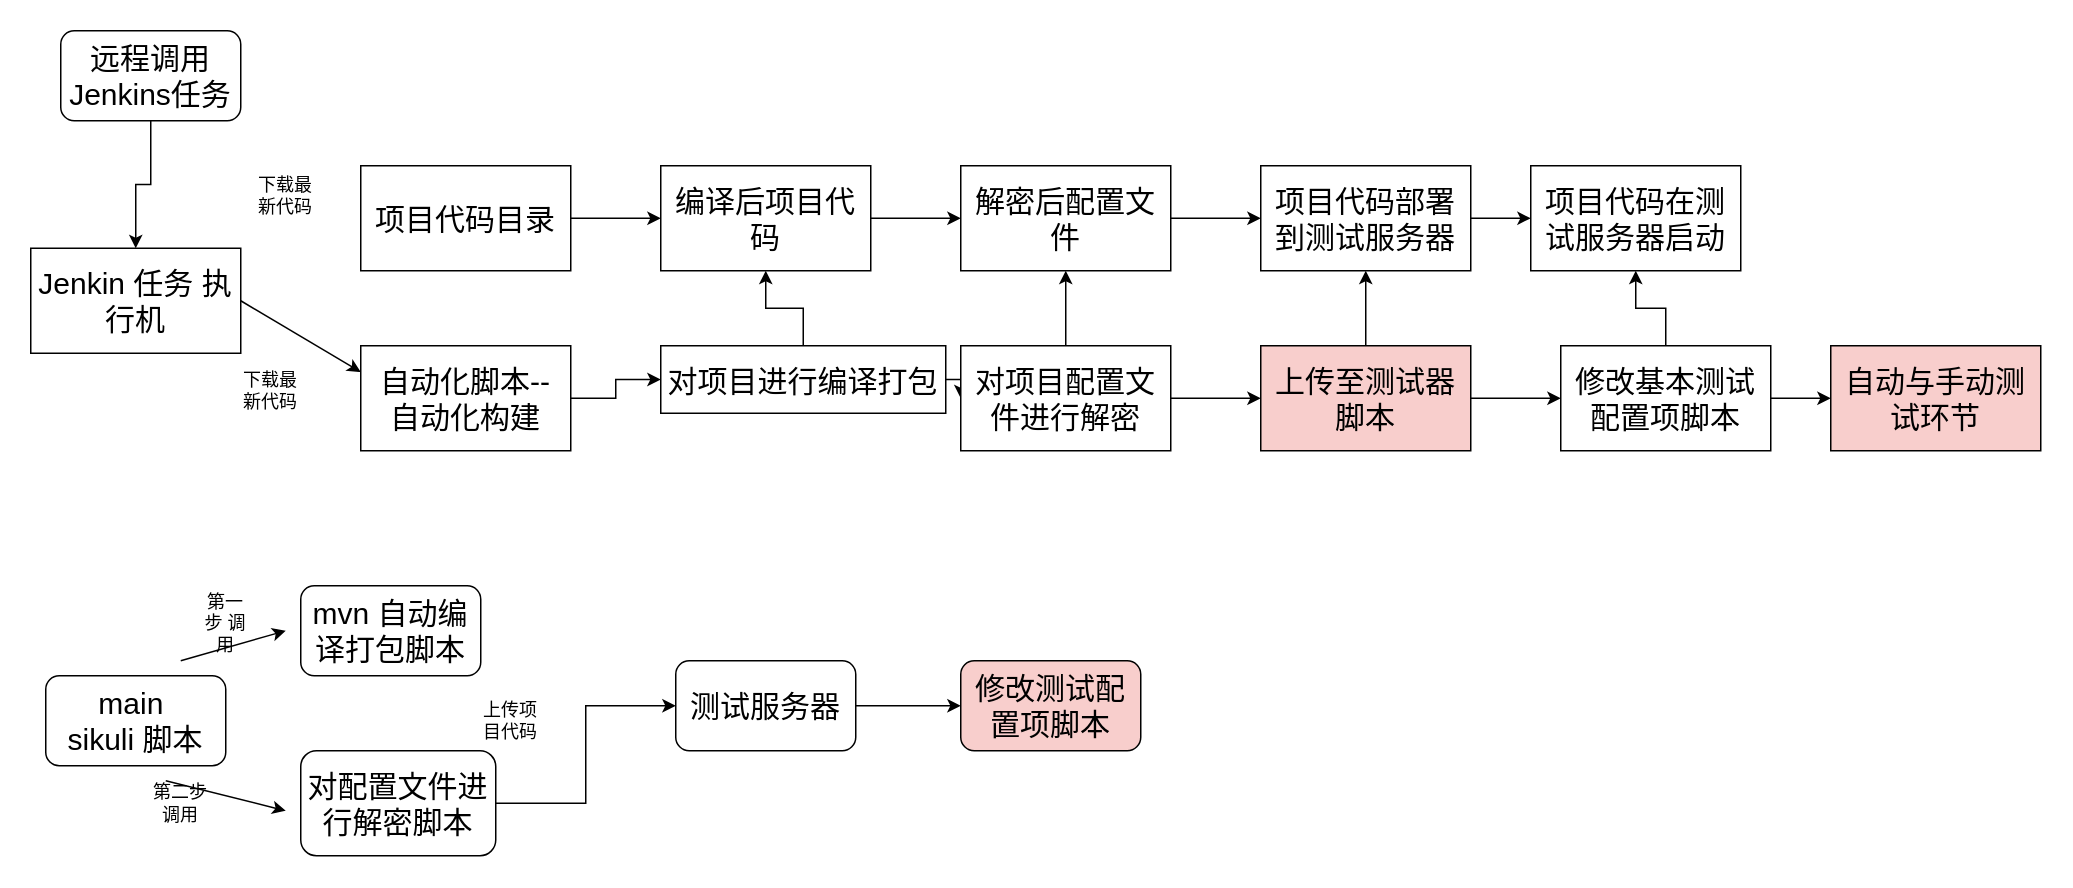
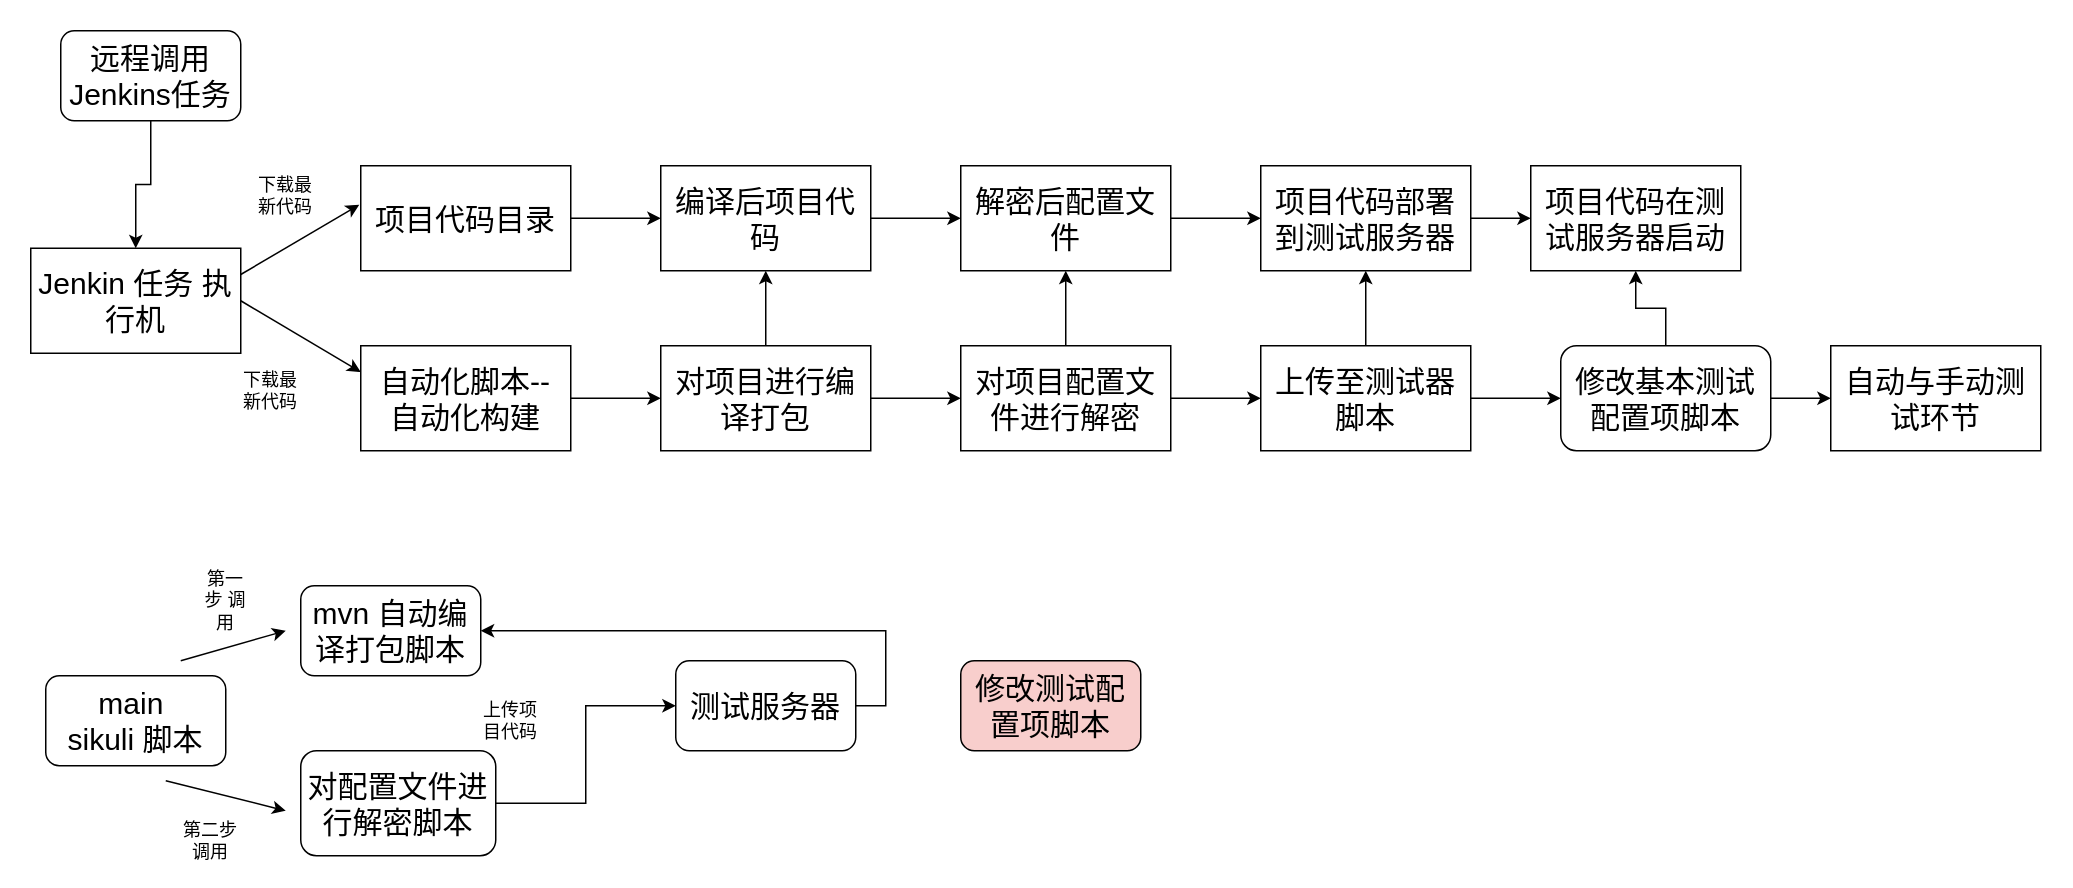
+ <mxCell id="7" value="" style="endArrow=classic;html=1;entryX=-0.007;entryY=0.371;entryDx=0;entryDy=0;entryPerimeter=0;exitX=1;exitY=0.25;exitDx=0;exitDy=0;" edge="1" parent="1" source="2" target="4"><mxGeometry width="50" height="50" relative="1" as="geometry"><mxPoint x="200" y="120" as="sourcePoint" /><mxPoint x="260" y="70" as="targetPoint" /></mxGeometry></mxCell>
- <mxCell id="13" value="&lt;font style=&quot;font-size: 20px&quot;&gt;对项目进行编译打包&lt;/font&gt;" style="rounded=0;whiteSpace=wrap;html=1;" vertex="1" parent="1"><mxGeometry x="440" y="230" width="190" height="45" as="geometry" /></mxCell>
+ <mxCell id="13" value="&lt;font style=&quot;font-size: 20px&quot;&gt;对项目进行编译打包&lt;/font&gt;" style="rounded=0;whiteSpace=wrap;html=1;" vertex="1" parent="1"><mxGeometry x="440" y="230" width="140" height="70" as="geometry" /></mxCell>
- <mxCell id="25" value="&lt;span style=&quot;font-size: 20px&quot;&gt;上传至测试器脚本&lt;/span&gt;" style="rounded=0;whiteSpace=wrap;html=1;fillColor=#f8cecc;" vertex="1" parent="1"><mxGeometry x="840" y="230" width="140" height="70" as="geometry" /></mxCell>
+ <mxCell id="25" value="&lt;span style=&quot;font-size: 20px&quot;&gt;上传至测试器脚本&lt;/span&gt;" style="rounded=0;whiteSpace=wrap;html=1;" vertex="1" parent="1"><mxGeometry x="840" y="230" width="140" height="70" as="geometry" /></mxCell>
- <mxCell id="30" value="&lt;span style=&quot;font-size: 20px&quot;&gt;修改基本测试配置项脚本&lt;/span&gt;" style="rounded=0;whiteSpace=wrap;html=1;" vertex="1" parent="1"><mxGeometry x="1040" y="230" width="140" height="70" as="geometry" /></mxCell>
+ <mxCell id="30" value="&lt;span style=&quot;font-size: 20px&quot;&gt;修改基本测试配置项脚本&lt;/span&gt;" style="whiteSpace=wrap;html=1;rounded=1;" vertex="1" parent="1"><mxGeometry x="1040" y="230" width="140" height="70" as="geometry" /></mxCell>
- <mxCell id="32" value="&lt;span style=&quot;font-size: 20px&quot;&gt;自动与手动测试环节&lt;/span&gt;" style="rounded=0;whiteSpace=wrap;html=1;fillColor=#f8cecc;" vertex="1" parent="1"><mxGeometry x="1220" y="230" width="140" height="70" as="geometry" /></mxCell>
+ <mxCell id="32" value="&lt;span style=&quot;font-size: 20px&quot;&gt;自动与手动测试环节&lt;/span&gt;" style="rounded=0;whiteSpace=wrap;html=1;" vertex="1" parent="1"><mxGeometry x="1220" y="230" width="140" height="70" as="geometry" /></mxCell>
- <mxCell id="38" value="第一步&amp;nbsp;调用" style="text;html=1;strokeColor=none;fillColor=none;align=center;verticalAlign=middle;whiteSpace=wrap;rounded=0;" vertex="1" parent="1"><mxGeometry x="130" y="405" width="40" height="20" as="geometry" /></mxCell>
+ <mxCell id="38" value="第一步&amp;nbsp;调用" style="text;html=1;strokeColor=none;fillColor=none;align=center;verticalAlign=middle;whiteSpace=wrap;rounded=0;" vertex="1" parent="1"><mxGeometry x="130" y="390" width="40" height="20" as="geometry" /></mxCell>
- <mxCell id="41" style="edgeStyle=orthogonalEdgeStyle;rounded=0;orthogonalLoop=1;jettySize=auto;html=1;exitX=1;exitY=0.5;exitDx=0;exitDy=0;entryX=0;entryY=0.5;entryDx=0;entryDy=0;" edge="1" parent="1" source="42" target="44"><mxGeometry relative="1" as="geometry" /></mxCell>
+ <mxCell id="41" style="edgeStyle=orthogonalEdgeStyle;rounded=0;orthogonalLoop=1;jettySize=auto;html=1;exitX=1;exitY=0.5;exitDx=0;exitDy=0;" edge="1" parent="1" source="42" target="34"><mxGeometry relative="1" as="geometry" /></mxCell>
- <mxCell id="40" value="第二步&lt;br&gt;调用" style="text;html=1;strokeColor=none;fillColor=none;align=center;verticalAlign=middle;whiteSpace=wrap;rounded=0;" vertex="1" parent="1"><mxGeometry x="100" y="525" width="40" height="20" as="geometry" /></mxCell>
+ <mxCell id="40" value="第二步&lt;br&gt;调用" style="text;html=1;strokeColor=none;fillColor=none;align=center;verticalAlign=middle;whiteSpace=wrap;rounded=0;" vertex="1" parent="1"><mxGeometry x="120" y="550" width="40" height="20" as="geometry" /></mxCell>
